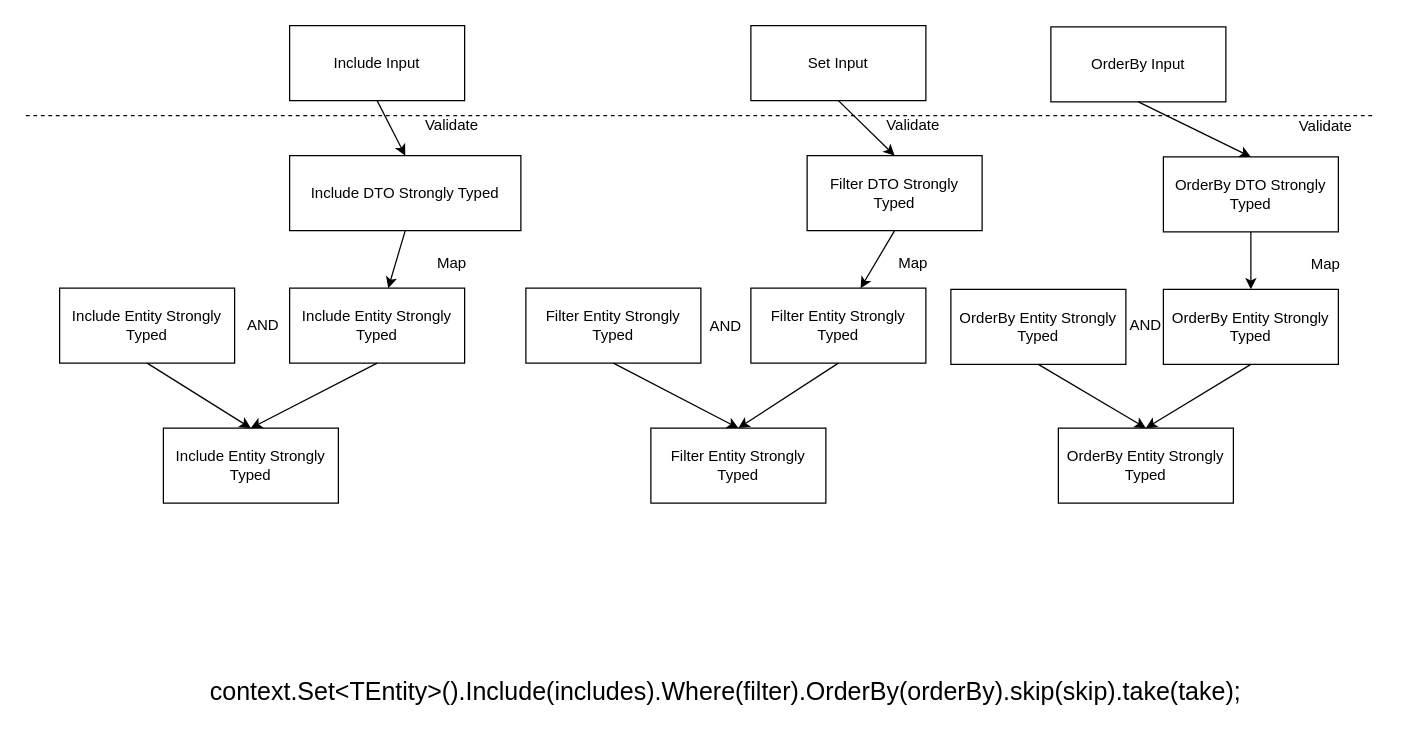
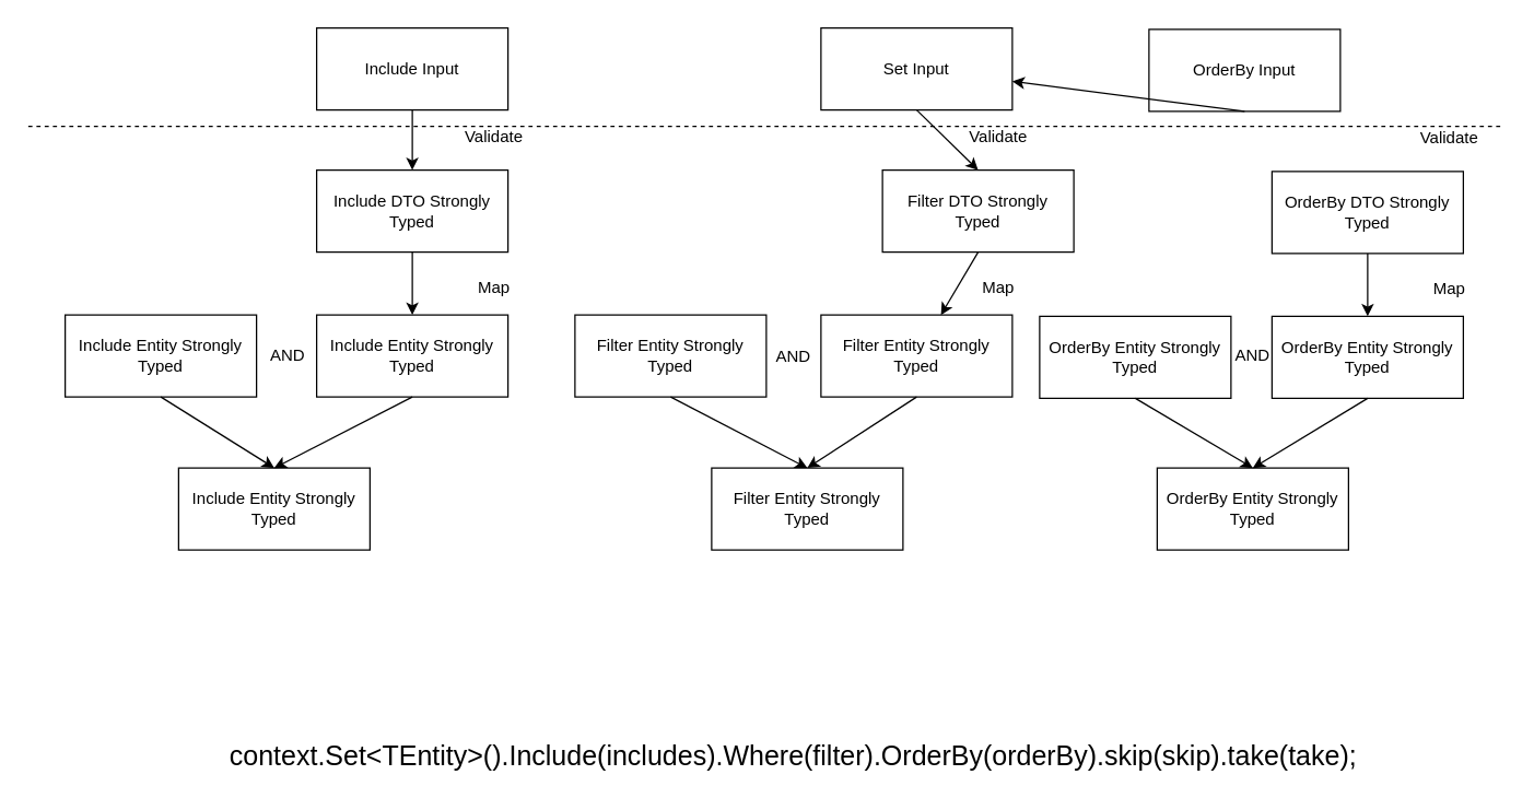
- <mxCell id="20" value="" style="endArrow=classic;html=1;exitX=0.5;exitY=1;exitDx=0;exitDy=0;entryX=0.5;entryY=0;entryDx=0;entryDy=0;" edge="1" parent="1" source="16" target="17"><mxGeometry width="50" height="50" relative="1" as="geometry"><mxPoint x="1010" y="191" as="sourcePoint" /><mxPoint x="1010" y="241" as="targetPoint" /></mxGeometry></mxCell>
+ <mxCell id="20" value="" style="endArrow=classic;html=1;exitX=0.5;exitY=1;exitDx=0;exitDy=0;" edge="1" parent="1" source="16" target="9"><mxGeometry width="50" height="50" relative="1" as="geometry"><mxPoint x="1010" y="191" as="sourcePoint" /><mxPoint x="1010" y="241" as="targetPoint" /></mxGeometry></mxCell>
- <mxCell id="3" value="Include DTO Strongly Typed" style="rounded=0;whiteSpace=wrap;html=1;" vertex="1" parent="1"><mxGeometry x="231" y="124" width="185" height="60" as="geometry" /></mxCell>
+ <mxCell id="3" value="Include DTO Strongly Typed" style="rounded=0;whiteSpace=wrap;html=1;" vertex="1" parent="1"><mxGeometry x="231" y="124" width="140" height="60" as="geometry" /></mxCell>
